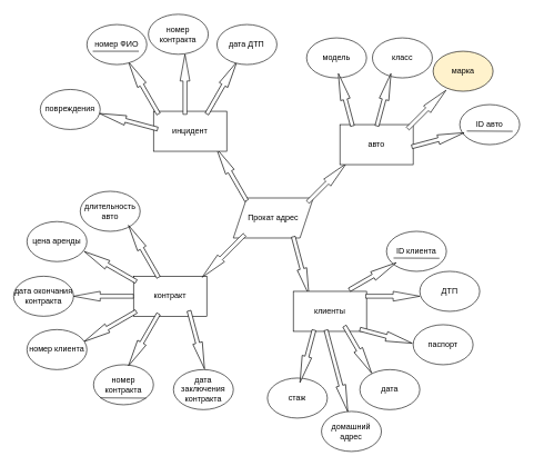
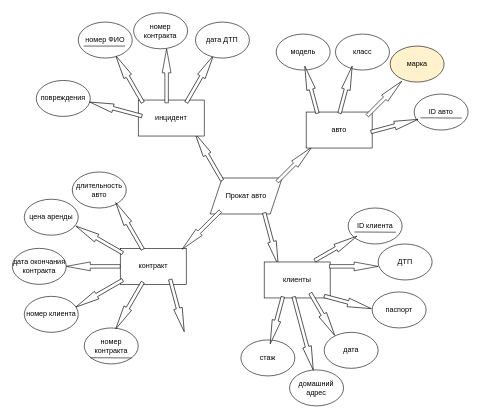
- <mxCell id="2" value="Прокат адрес" style="shape=parallelogram;perimeter=parallelogramPerimeter;whiteSpace=wrap;html=1;fixedSize=1;labelBackgroundColor=none;" vertex="1" parent="1"><mxGeometry x="350" y="296" width="120" height="60" as="geometry" /></mxCell>
+ <mxCell id="2" value="Прокат авто" style="shape=parallelogram;perimeter=parallelogramPerimeter;whiteSpace=wrap;html=1;fixedSize=1;labelBackgroundColor=none;" vertex="1" parent="1"><mxGeometry x="350" y="296" width="120" height="60" as="geometry" /></mxCell>
- <mxCell id="35" value="дата заключения контракта" style="ellipse;whiteSpace=wrap;html=1;labelBackgroundColor=none;" vertex="1" parent="1"><mxGeometry x="260" y="553.31" width="90" height="60" as="geometry" /></mxCell>
